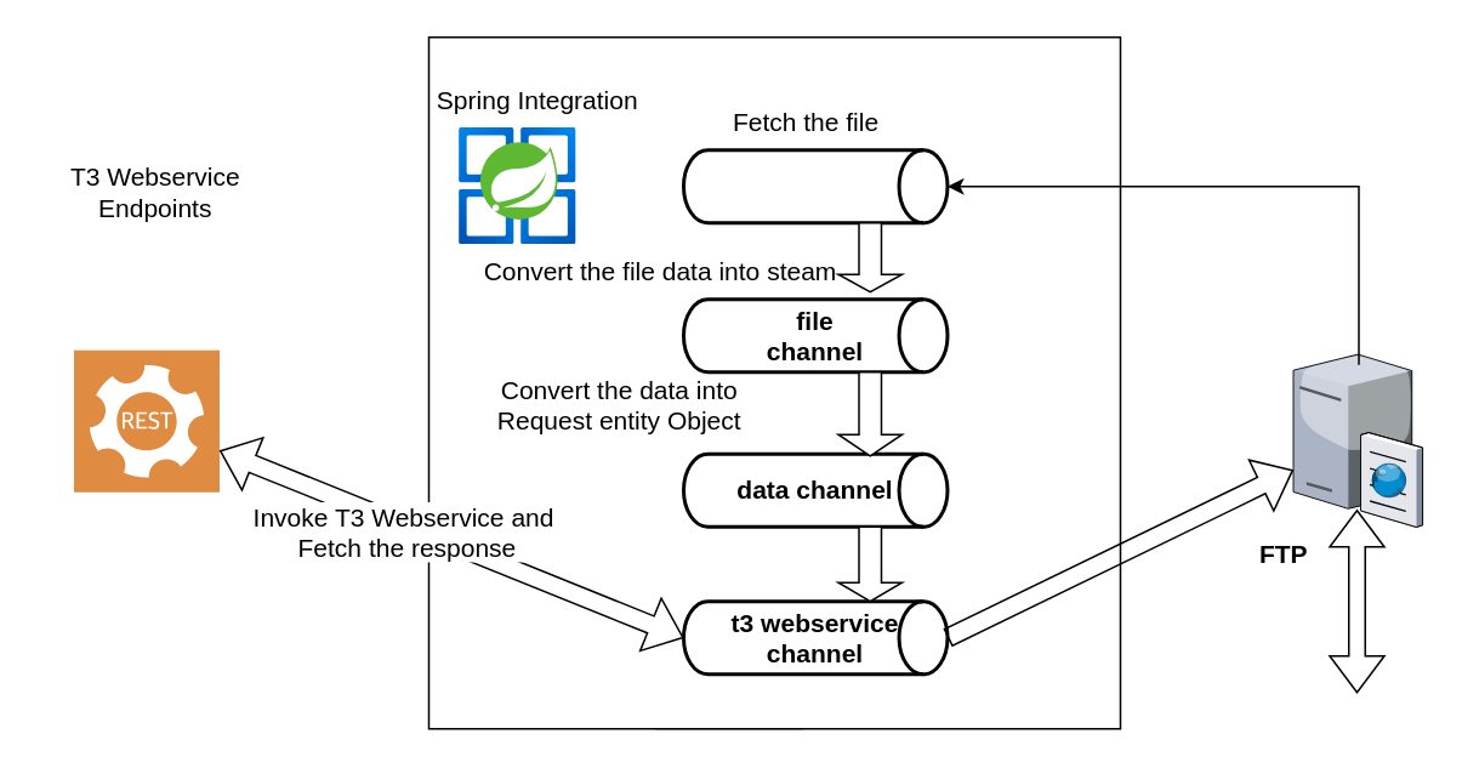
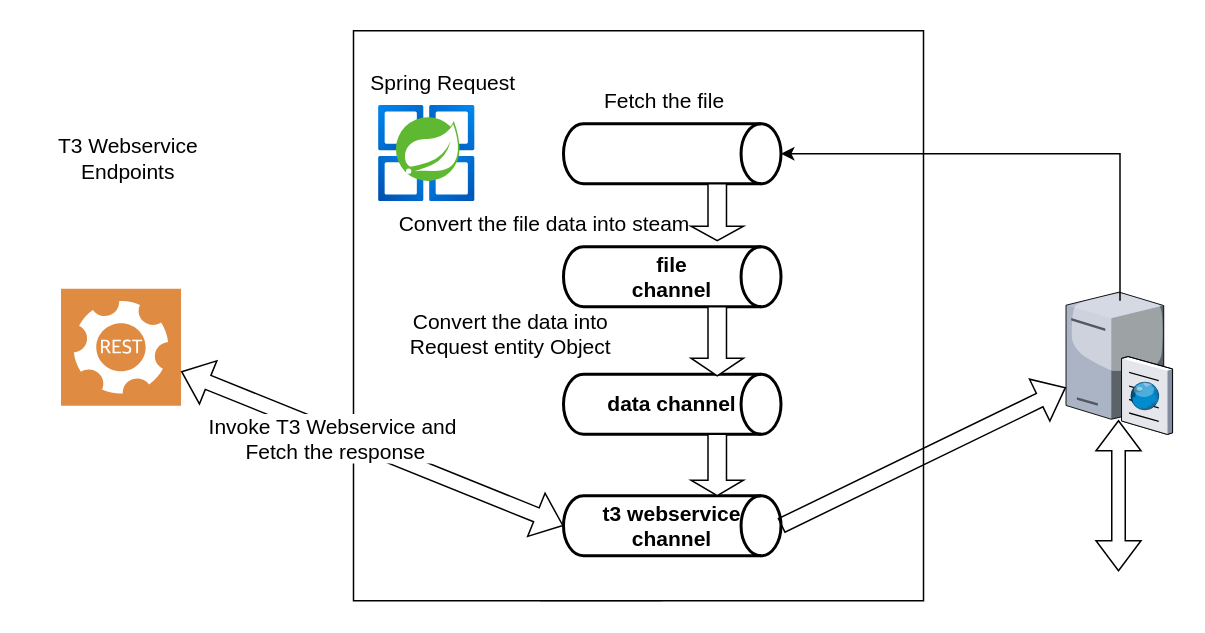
- <mxCell id="9" value="Spring Integration" style="text;html=1;strokeColor=none;fillColor=none;align=center;verticalAlign=middle;whiteSpace=wrap;rounded=0;fontSize=14;" vertex="1" parent="1"><mxGeometry x="230" y="40" width="130" height="30" as="geometry" /></mxCell>
+ <mxCell id="9" value="Spring Request" style="text;html=1;strokeColor=none;fillColor=none;align=center;verticalAlign=middle;whiteSpace=wrap;rounded=0;fontSize=14;" vertex="1" parent="1"><mxGeometry x="230" y="40" width="130" height="30" as="geometry" /></mxCell>
- <mxCell id="24" value="&lt;b&gt;&lt;font style=&quot;font-size: 14px&quot;&gt;FTP&lt;/font&gt;&lt;/b&gt;" style="text;html=1;strokeColor=none;fillColor=none;align=center;verticalAlign=middle;whiteSpace=wrap;rounded=0;" vertex="1" parent="1"><mxGeometry x="680" y="289" width="50" height="30" as="geometry" /></mxCell>
